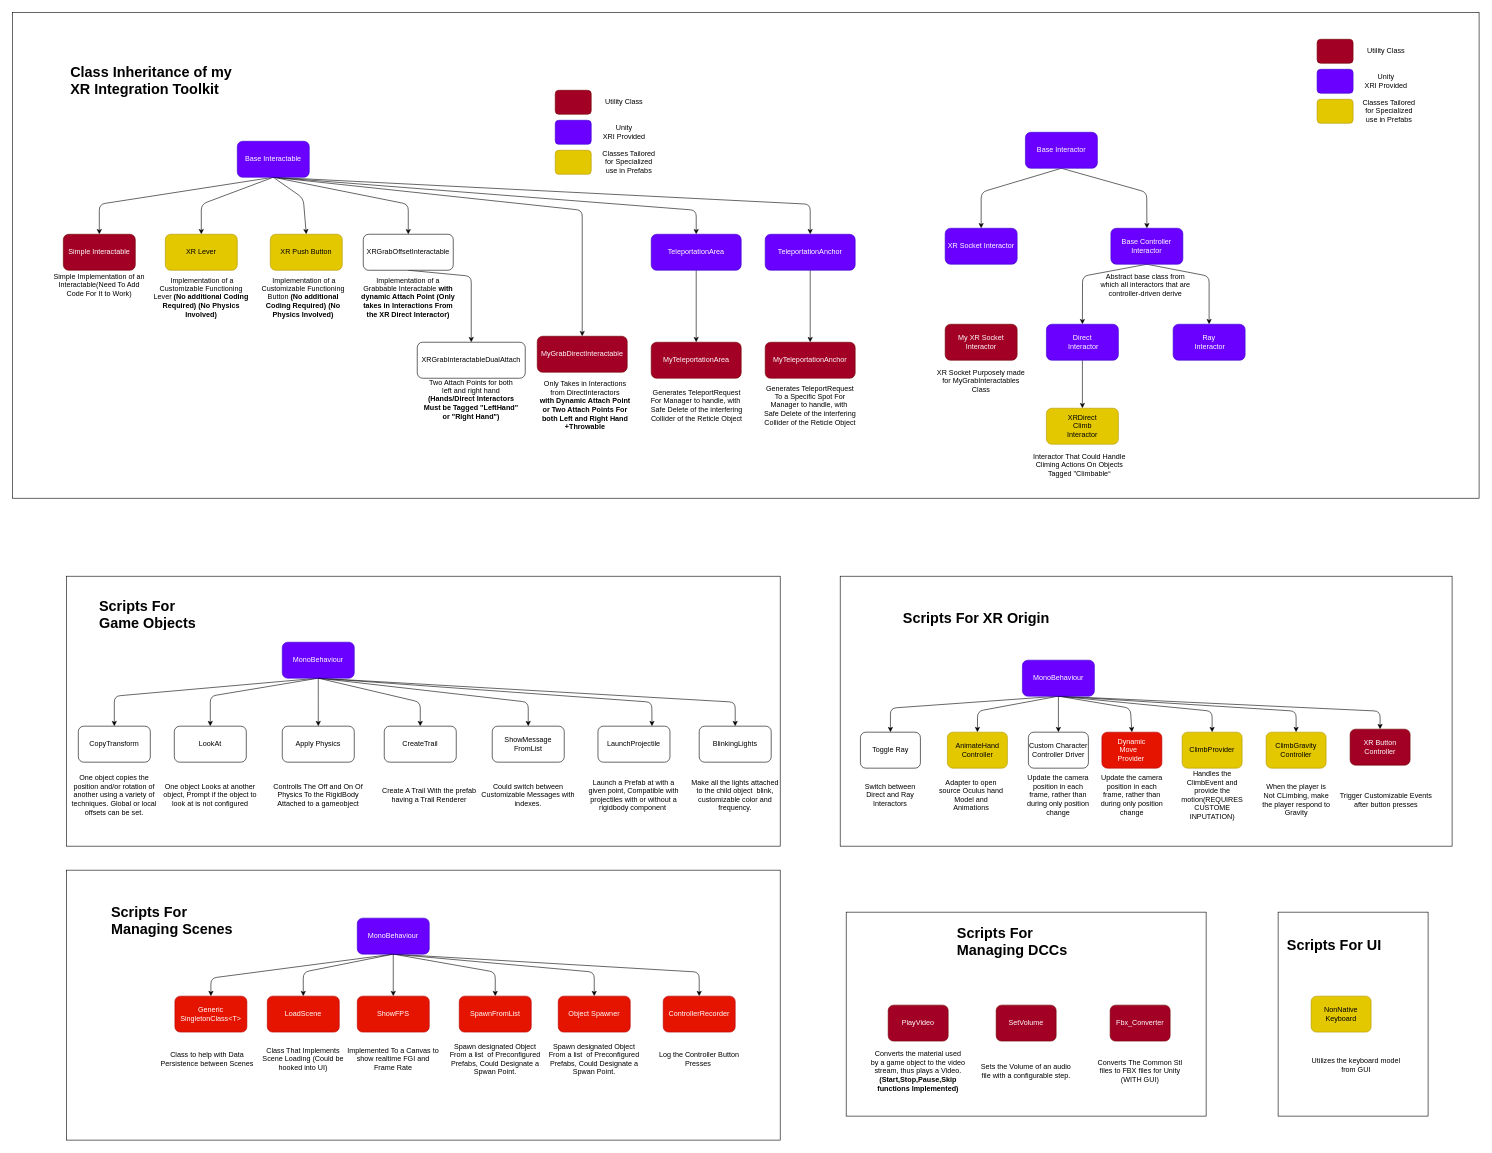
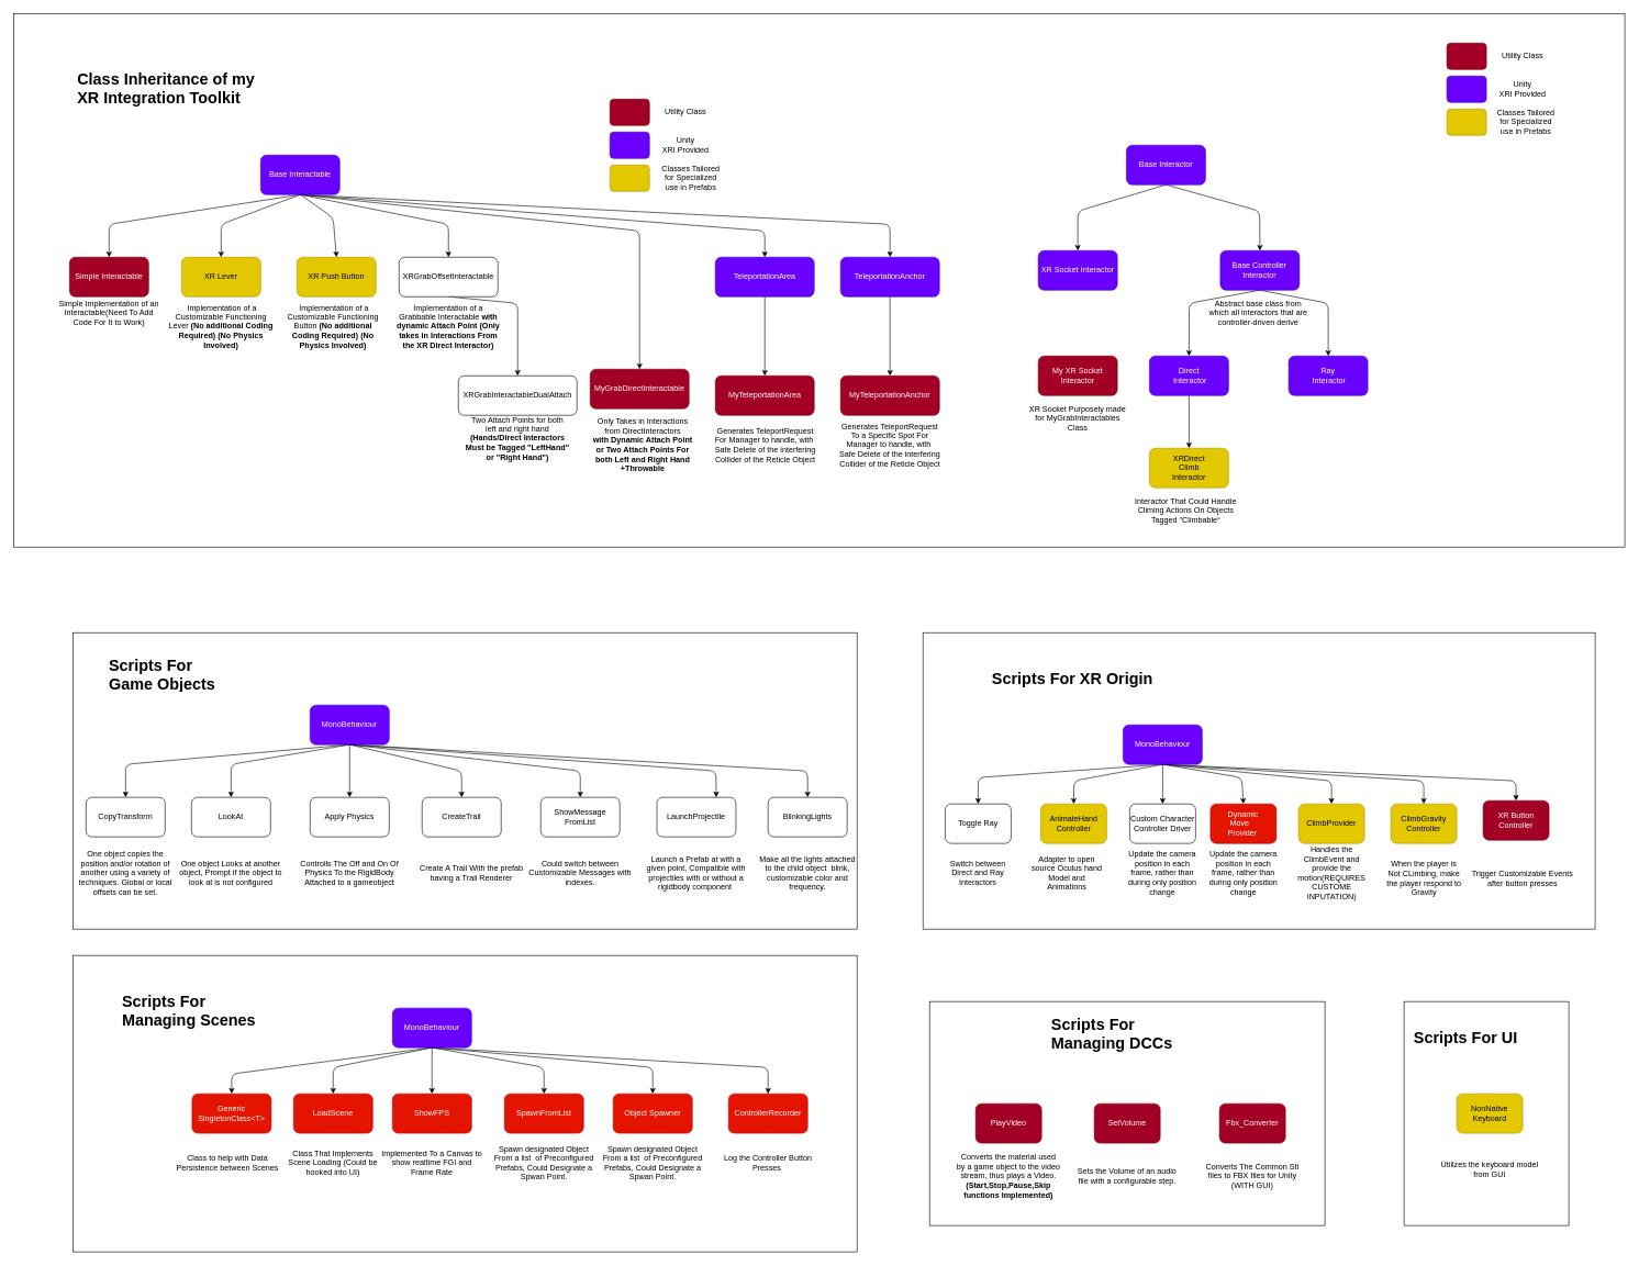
- <mxCell id="130" value="NonNative&lt;br&gt;Keyboard" style="rounded=1;whiteSpace=wrap;html=1;glass=0;fillStyle=solid;strokeColor=#B09500;fillColor=#e3c800;gradientDirection=north;fontColor=#000000;" parent="1" vertex="1"><mxGeometry x="2185" y="1660" width="100" height="60" as="geometry" /></mxCell>
+ <mxCell id="130" value="NonNative&lt;br&gt;Keyboard" style="rounded=1;whiteSpace=wrap;html=1;glass=0;fillStyle=solid;strokeColor=#B09500;fillColor=#e3c800;gradientDirection=north;fontColor=#000000;" parent="1" vertex="1"><mxGeometry x="2210" y="1660" width="100" height="60" as="geometry" /></mxCell>
